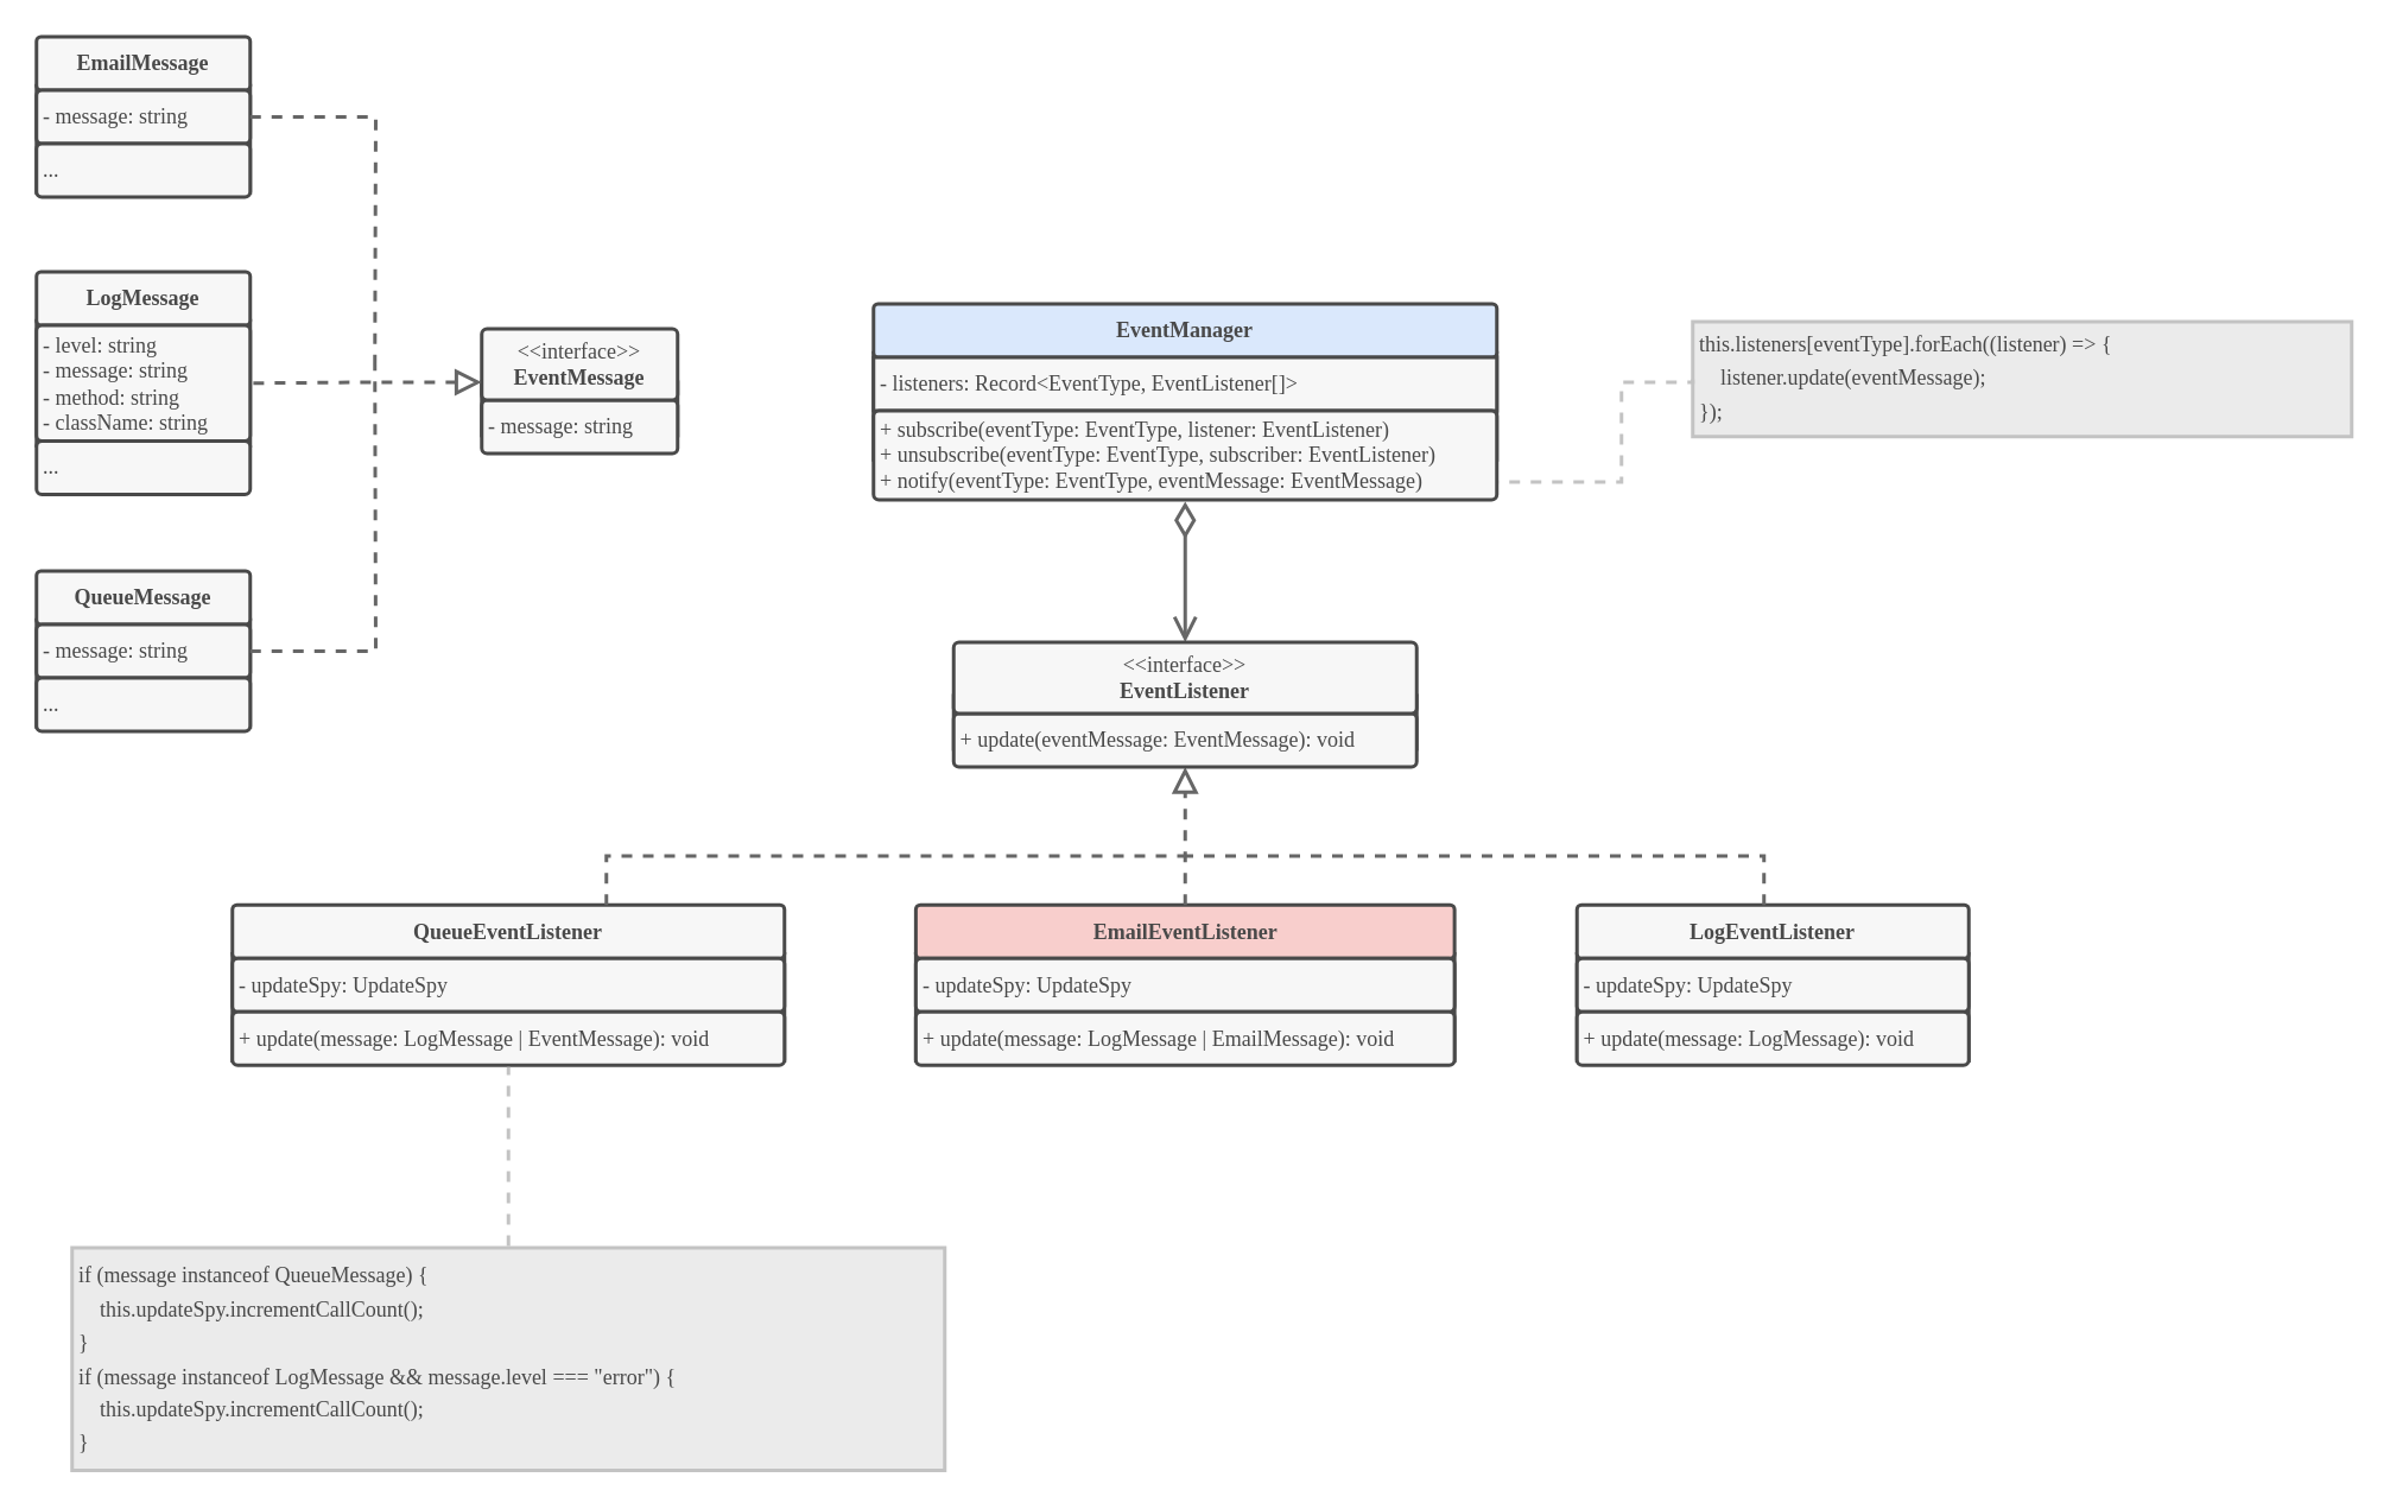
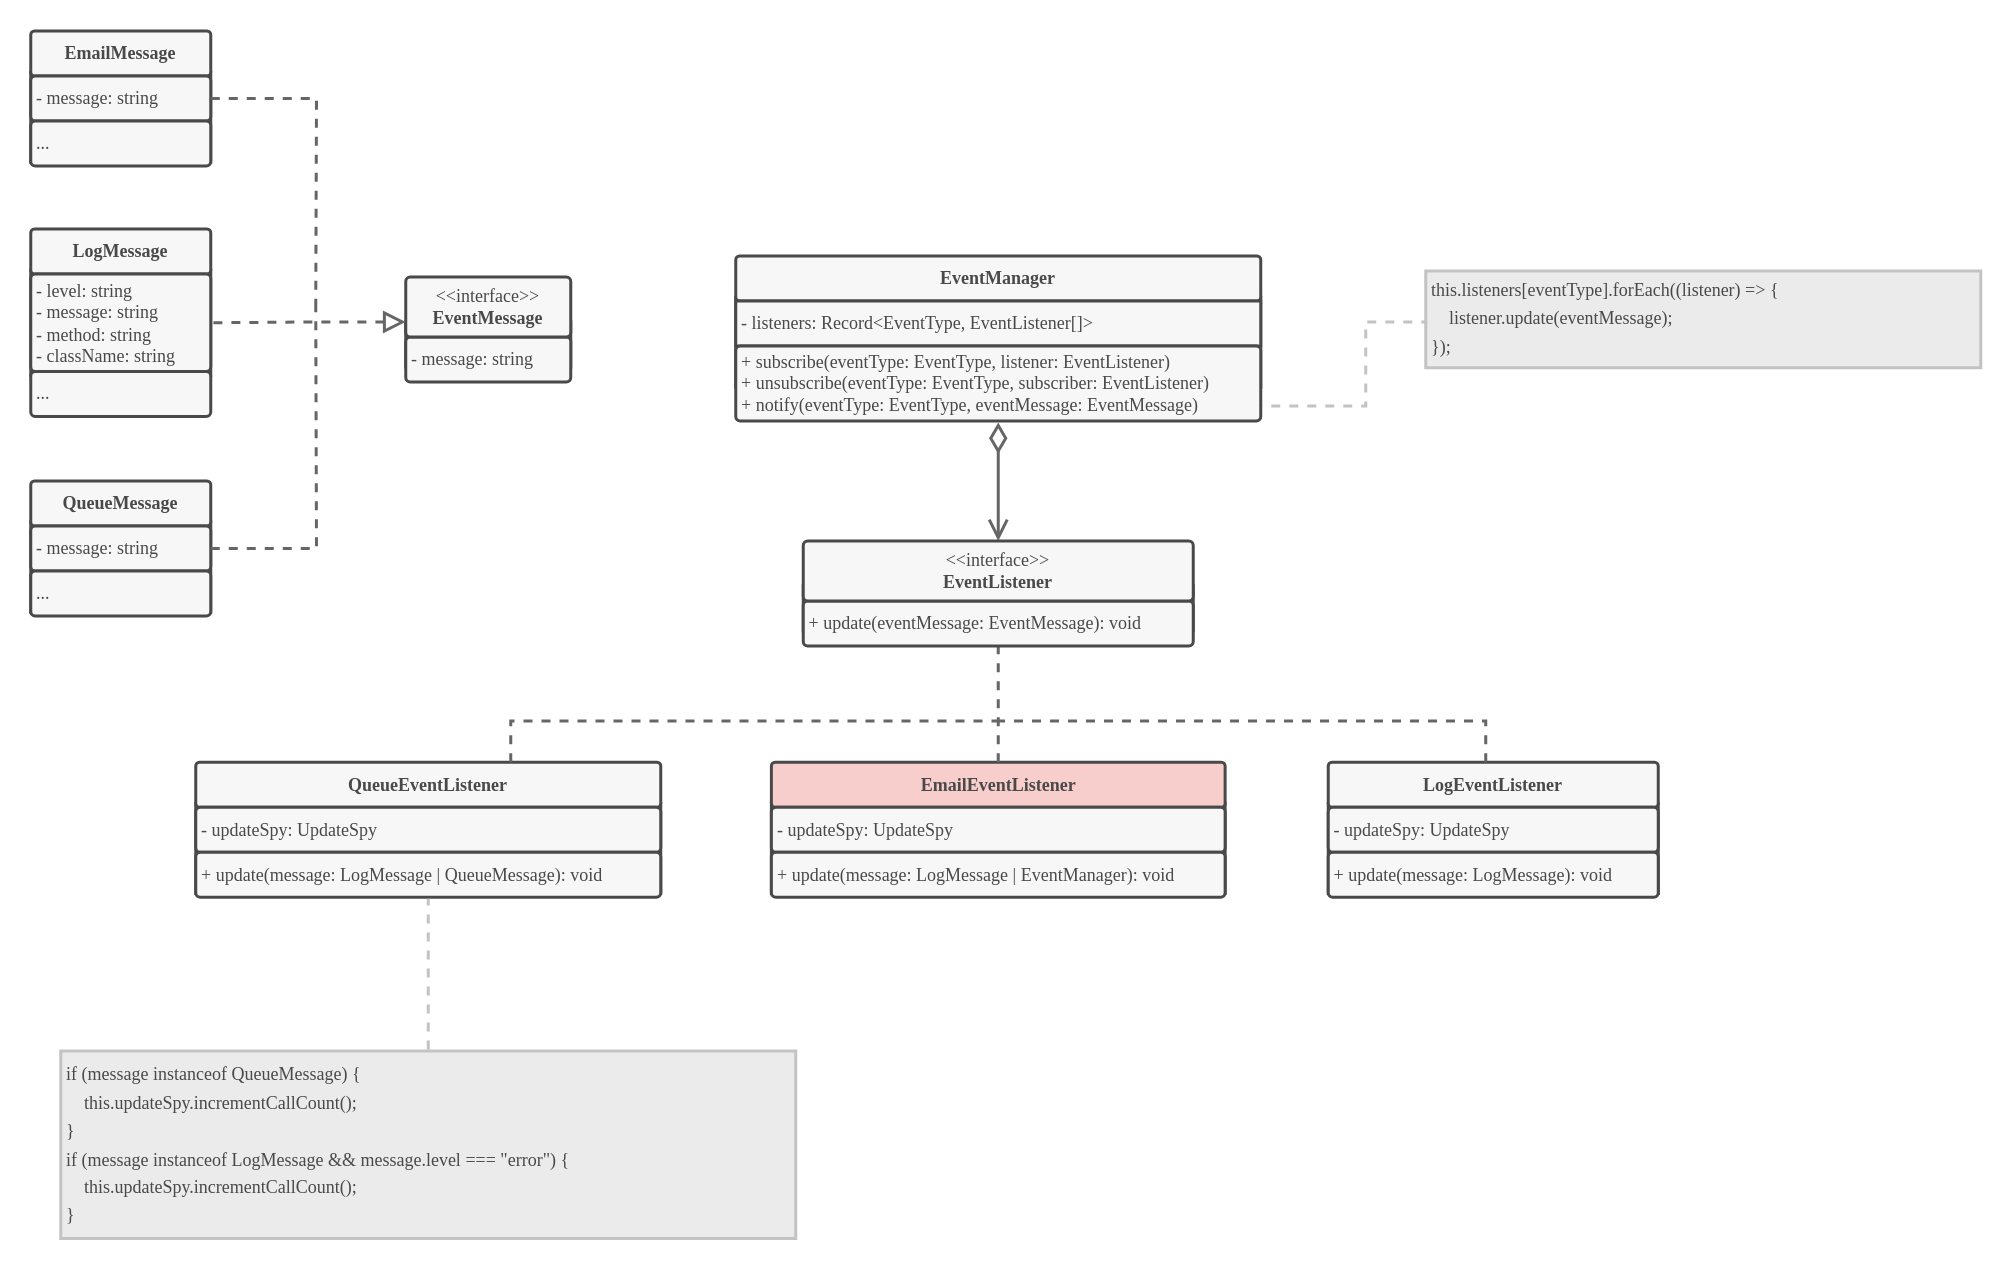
- <mxCell id="53" value="&lt;font data-font-src=&quot;https://fonts.googleapis.com/css?family=Nunito&quot; face=&quot;Nunito&quot; color=&quot;#494949&quot;&gt;&lt;b style=&quot;&quot;&gt;EventManager&lt;/b&gt;&lt;/font&gt;" style="rounded=1;whiteSpace=wrap;html=1;arcSize=5;fillColor=#dae8fc;strokeColor=#494949;strokeWidth=2;container=0;absoluteArcSize=1;" parent="51" vertex="1"><mxGeometry width="350" height="30" as="geometry" /></mxCell>
+ <mxCell id="53" value="&lt;font data-font-src=&quot;https://fonts.googleapis.com/css?family=Nunito&quot; face=&quot;Nunito&quot; color=&quot;#494949&quot;&gt;&lt;b style=&quot;&quot;&gt;EventManager&lt;/b&gt;&lt;/font&gt;" style="rounded=1;whiteSpace=wrap;html=1;arcSize=5;fillColor=#F7F7F7;strokeColor=#494949;strokeWidth=2;container=0;absoluteArcSize=1;" parent="51" vertex="1"><mxGeometry width="350" height="30" as="geometry" /></mxCell>
- <mxCell id="37" style="edgeStyle=none;html=1;entryX=0.5;entryY=1;entryDx=0;entryDy=0;fontFamily=Helvetica;fontSource=https%3A%2F%2Ffonts.googleapis.com%2Fcss%3Ffamily%3DFira%2BCode%2BMedium;fontColor=default;endArrow=block;rounded=0;strokeColor=#666666;dashed=1;startArrow=none;startFill=0;endFill=0;targetPerimeterSpacing=0;strokeWidth=2;endSize=10;startSize=10;sourcePerimeterSpacing=0;" parent="1" source="9" target="42" edge="1"><mxGeometry relative="1" as="geometry" /></mxCell>
+ <mxCell id="37" style="edgeStyle=none;html=1;entryX=0.5;entryY=1;entryDx=0;entryDy=0;fontFamily=Helvetica;fontSource=https%3A%2F%2Ffonts.googleapis.com%2Fcss%3Ffamily%3DFira%2BCode%2BMedium;fontColor=default;endArrow=none;rounded=0;strokeColor=#666666;dashed=1;startArrow=none;startFill=0;endFill=0;targetPerimeterSpacing=0;strokeWidth=2;endSize=10;startSize=10;sourcePerimeterSpacing=0;" parent="1" source="9" target="42" edge="1"><mxGeometry relative="1" as="geometry" /></mxCell>
- <mxCell id="6" value="&lt;font face=&quot;Nunito&quot; color=&quot;#494949&quot;&gt;+ update(message: LogMessage | EventMessage): void&lt;br&gt;&lt;/font&gt;" style="rounded=1;whiteSpace=wrap;html=1;arcSize=6;fillColor=#F7F7F7;strokeColor=#494949;align=left;spacingLeft=2;container=0;strokeWidth=2;absoluteArcSize=1;" parent="2" vertex="1"><mxGeometry y="60" width="310.0" height="30" as="geometry" /></mxCell>
+ <mxCell id="6" value="&lt;font face=&quot;Nunito&quot; color=&quot;#494949&quot;&gt;+ update(message: LogMessage | QueueMessage): void&lt;br&gt;&lt;/font&gt;" style="rounded=1;whiteSpace=wrap;html=1;arcSize=6;fillColor=#F7F7F7;strokeColor=#494949;align=left;spacingLeft=2;container=0;strokeWidth=2;absoluteArcSize=1;" parent="2" vertex="1"><mxGeometry y="60" width="310.0" height="30" as="geometry" /></mxCell>
- <mxCell id="11" value="&lt;font face=&quot;Nunito&quot; color=&quot;#494949&quot;&gt;+ update(message: LogMessage | EmailMessage): void&lt;br&gt;&lt;/font&gt;" style="rounded=1;whiteSpace=wrap;html=1;arcSize=6;fillColor=#F7F7F7;strokeColor=#494949;align=left;spacingLeft=2;container=0;strokeWidth=2;absoluteArcSize=1;" parent="7" vertex="1"><mxGeometry y="60" width="302.5" height="30" as="geometry" /></mxCell>
+ <mxCell id="11" value="&lt;font face=&quot;Nunito&quot; color=&quot;#494949&quot;&gt;+ update(message: LogMessage | EventManager): void&lt;br&gt;&lt;/font&gt;" style="rounded=1;whiteSpace=wrap;html=1;arcSize=6;fillColor=#F7F7F7;strokeColor=#494949;align=left;spacingLeft=2;container=0;strokeWidth=2;absoluteArcSize=1;" parent="7" vertex="1"><mxGeometry y="60" width="302.5" height="30" as="geometry" /></mxCell>
